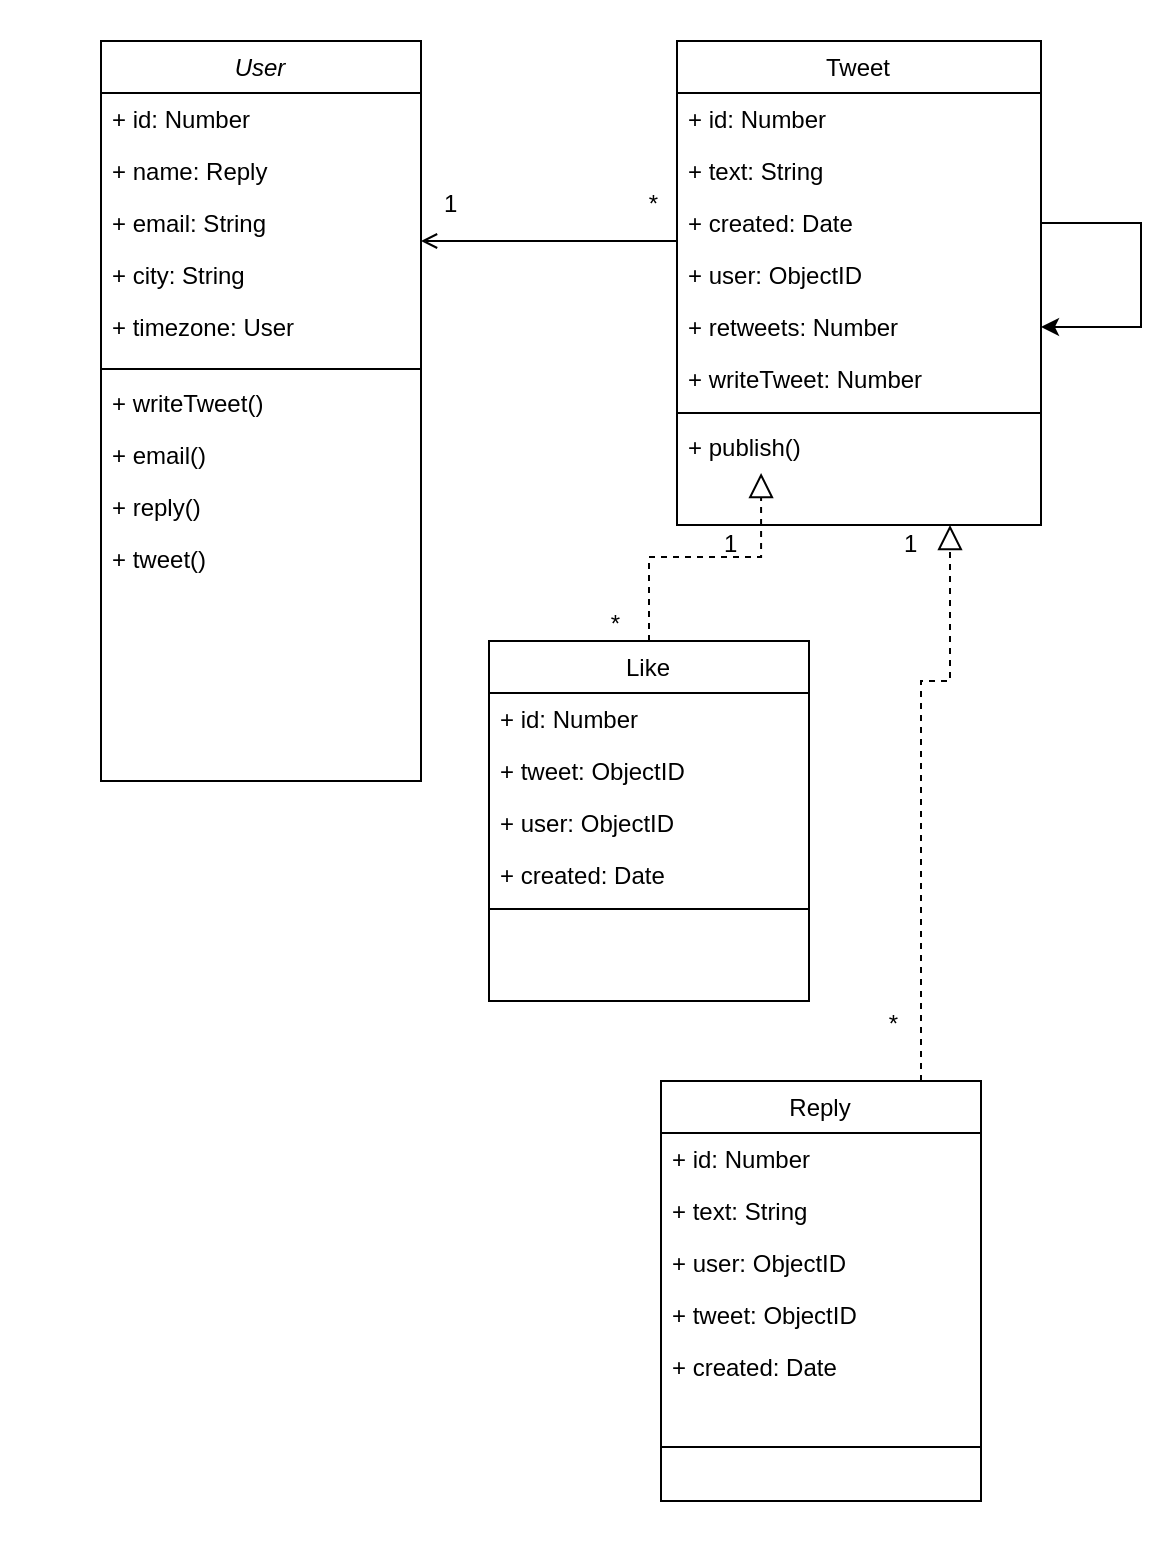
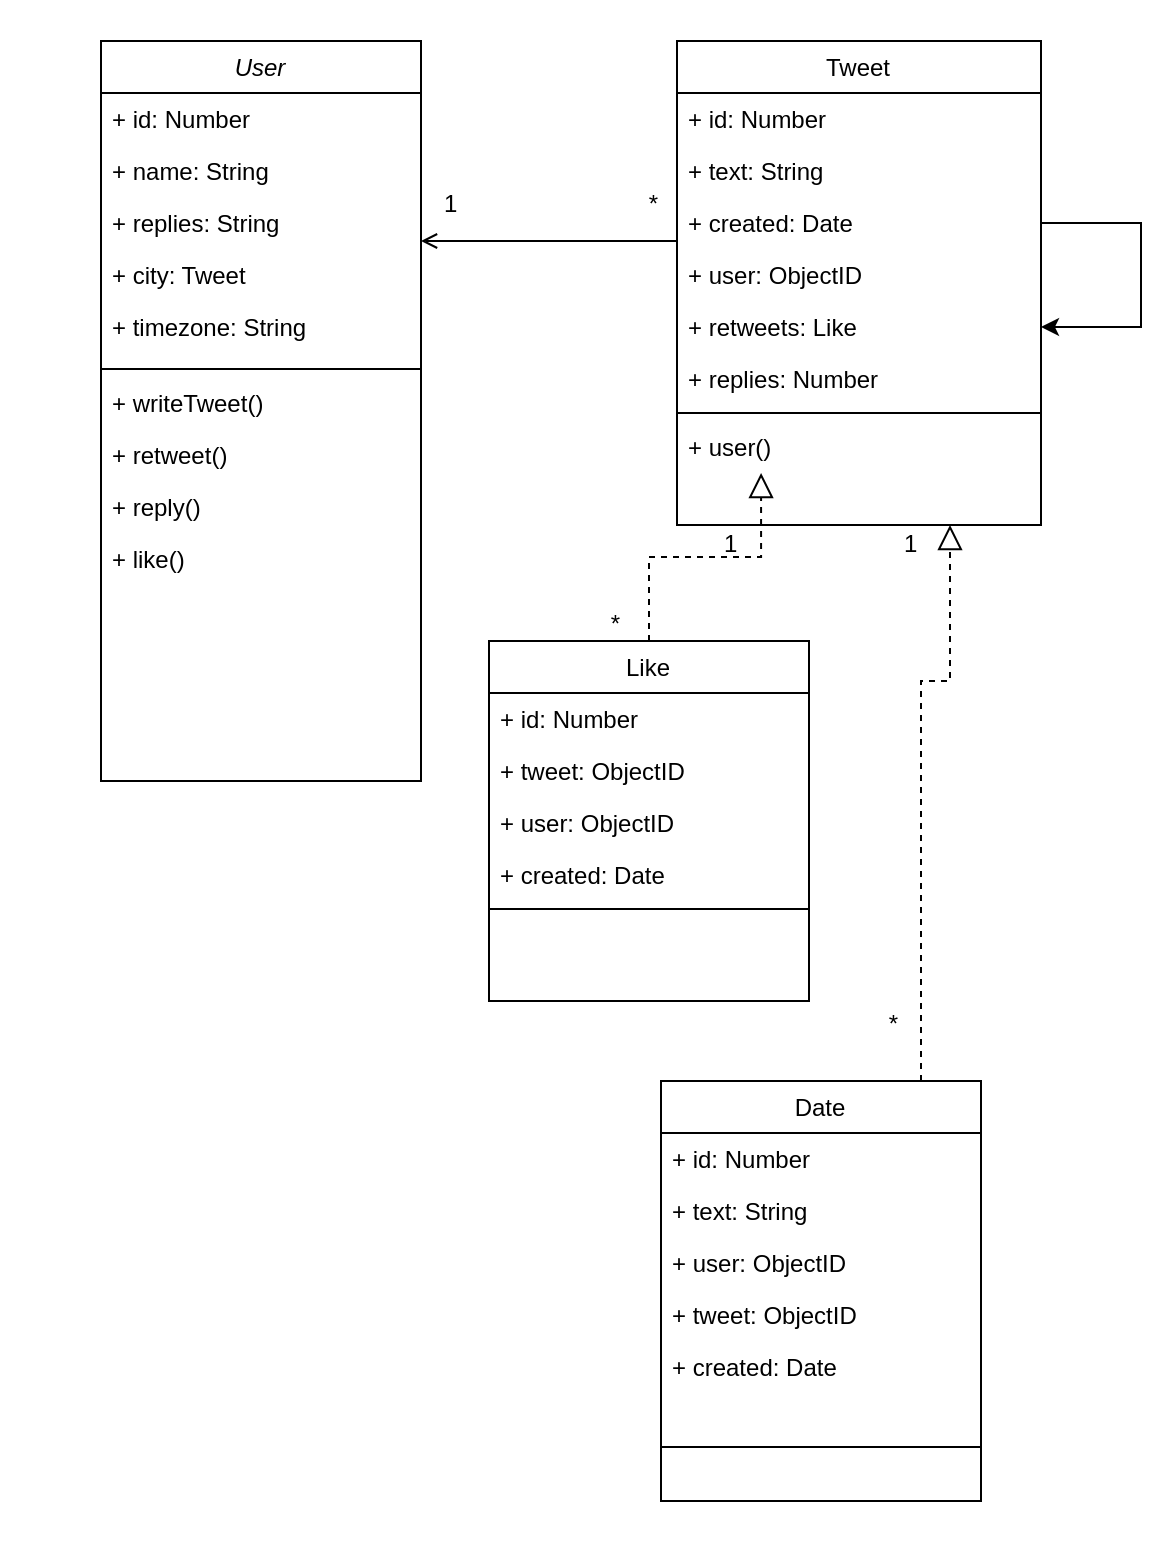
- <mxCell id="4" value="+ name: Reply" style="text;align=left;verticalAlign=top;spacingLeft=4;spacingRight=4;overflow=hidden;rotatable=0;points=[[0,0.5],[1,0.5]];portConstraint=eastwest;rounded=0;shadow=0;html=0;" parent="2" vertex="1"><mxGeometry y="52" width="160" height="26" as="geometry" /></mxCell>
+ <mxCell id="4" value="+ name: String" style="text;align=left;verticalAlign=top;spacingLeft=4;spacingRight=4;overflow=hidden;rotatable=0;points=[[0,0.5],[1,0.5]];portConstraint=eastwest;rounded=0;shadow=0;html=0;" parent="2" vertex="1"><mxGeometry y="52" width="160" height="26" as="geometry" /></mxCell>
- <mxCell id="5" value="+ email: String" style="text;align=left;verticalAlign=top;spacingLeft=4;spacingRight=4;overflow=hidden;rotatable=0;points=[[0,0.5],[1,0.5]];portConstraint=eastwest;rounded=0;shadow=0;html=0;" parent="2" vertex="1"><mxGeometry y="78" width="160" height="26" as="geometry" /></mxCell>
+ <mxCell id="5" value="+ replies: String" style="text;align=left;verticalAlign=top;spacingLeft=4;spacingRight=4;overflow=hidden;rotatable=0;points=[[0,0.5],[1,0.5]];portConstraint=eastwest;rounded=0;shadow=0;html=0;" parent="2" vertex="1"><mxGeometry y="78" width="160" height="26" as="geometry" /></mxCell>
- <mxCell id="6" value="+ city: String" style="text;align=left;verticalAlign=top;spacingLeft=4;spacingRight=4;overflow=hidden;rotatable=0;points=[[0,0.5],[1,0.5]];portConstraint=eastwest;rounded=0;shadow=0;html=0;" parent="2" vertex="1"><mxGeometry y="104" width="160" height="26" as="geometry" /></mxCell>
+ <mxCell id="6" value="+ city: Tweet" style="text;align=left;verticalAlign=top;spacingLeft=4;spacingRight=4;overflow=hidden;rotatable=0;points=[[0,0.5],[1,0.5]];portConstraint=eastwest;rounded=0;shadow=0;html=0;" parent="2" vertex="1"><mxGeometry y="104" width="160" height="26" as="geometry" /></mxCell>
- <mxCell id="7" value="+ timezone: User " style="text;align=left;verticalAlign=top;spacingLeft=4;spacingRight=4;overflow=hidden;rotatable=0;points=[[0,0.5],[1,0.5]];portConstraint=eastwest;" parent="2" vertex="1"><mxGeometry y="130" width="160" height="30" as="geometry" /></mxCell>
+ <mxCell id="7" value="+ timezone: String " style="text;align=left;verticalAlign=top;spacingLeft=4;spacingRight=4;overflow=hidden;rotatable=0;points=[[0,0.5],[1,0.5]];portConstraint=eastwest;" parent="2" vertex="1"><mxGeometry y="130" width="160" height="30" as="geometry" /></mxCell>
- <mxCell id="33" value="+ retweets: Number" style="text;align=left;verticalAlign=top;spacingLeft=4;spacingRight=4;overflow=hidden;rotatable=0;points=[[0,0.5],[1,0.5]];portConstraint=eastwest;rounded=0;shadow=0;html=0;" parent="28" vertex="1"><mxGeometry y="130" width="182" height="26" as="geometry" /></mxCell>
+ <mxCell id="33" value="+ retweets: Like" style="text;align=left;verticalAlign=top;spacingLeft=4;spacingRight=4;overflow=hidden;rotatable=0;points=[[0,0.5],[1,0.5]];portConstraint=eastwest;rounded=0;shadow=0;html=0;" parent="28" vertex="1"><mxGeometry y="130" width="182" height="26" as="geometry" /></mxCell>
- <mxCell id="34" value="+ writeTweet: Number" style="text;align=left;verticalAlign=top;spacingLeft=4;spacingRight=4;overflow=hidden;rotatable=0;points=[[0,0.5],[1,0.5]];portConstraint=eastwest;rounded=0;shadow=0;html=0;" parent="28" vertex="1"><mxGeometry y="156" width="182" height="26" as="geometry" /></mxCell>
+ <mxCell id="34" value="+ replies: Number" style="text;align=left;verticalAlign=top;spacingLeft=4;spacingRight=4;overflow=hidden;rotatable=0;points=[[0,0.5],[1,0.5]];portConstraint=eastwest;rounded=0;shadow=0;html=0;" parent="28" vertex="1"><mxGeometry y="156" width="182" height="26" as="geometry" /></mxCell>
- <mxCell id="36" value="+ publish()" style="text;align=left;verticalAlign=top;spacingLeft=4;spacingRight=4;overflow=hidden;rotatable=0;points=[[0,0.5],[1,0.5]];portConstraint=eastwest;" parent="28" vertex="1"><mxGeometry y="190" width="182" height="26" as="geometry" /></mxCell>
+ <mxCell id="36" value="+ user()" style="text;align=left;verticalAlign=top;spacingLeft=4;spacingRight=4;overflow=hidden;rotatable=0;points=[[0,0.5],[1,0.5]];portConstraint=eastwest;" parent="28" vertex="1"><mxGeometry y="190" width="182" height="26" as="geometry" /></mxCell>
- <mxCell id="10" value="+ email()" style="text;align=left;verticalAlign=top;spacingLeft=4;spacingRight=4;overflow=hidden;rotatable=0;points=[[0,0.5],[1,0.5]];portConstraint=eastwest;" parent="2" vertex="1"><mxGeometry y="194" width="160" height="26" as="geometry" /></mxCell>
+ <mxCell id="10" value="+ retweet()" style="text;align=left;verticalAlign=top;spacingLeft=4;spacingRight=4;overflow=hidden;rotatable=0;points=[[0,0.5],[1,0.5]];portConstraint=eastwest;" parent="2" vertex="1"><mxGeometry y="194" width="160" height="26" as="geometry" /></mxCell>
- <mxCell id="12" value="+ tweet()" style="text;align=left;verticalAlign=top;spacingLeft=4;spacingRight=4;overflow=hidden;rotatable=0;points=[[0,0.5],[1,0.5]];portConstraint=eastwest;" parent="2" vertex="1"><mxGeometry y="246" width="160" height="26" as="geometry" /></mxCell>
+ <mxCell id="12" value="+ like()" style="text;align=left;verticalAlign=top;spacingLeft=4;spacingRight=4;overflow=hidden;rotatable=0;points=[[0,0.5],[1,0.5]];portConstraint=eastwest;" parent="2" vertex="1"><mxGeometry y="246" width="160" height="26" as="geometry" /></mxCell>
- <mxCell id="13" value="Reply" style="swimlane;fontStyle=0;align=center;verticalAlign=top;childLayout=stackLayout;horizontal=1;startSize=26;horizontalStack=0;resizeParent=1;resizeLast=0;collapsible=1;marginBottom=0;rounded=0;shadow=0;strokeWidth=1;" parent="1" vertex="1"><mxGeometry x="330" y="540" width="160" height="210" as="geometry"><mxRectangle x="130" y="380" width="160" height="26" as="alternateBounds" /></mxGeometry></mxCell>
+ <mxCell id="13" value="Date" style="swimlane;fontStyle=0;align=center;verticalAlign=top;childLayout=stackLayout;horizontal=1;startSize=26;horizontalStack=0;resizeParent=1;resizeLast=0;collapsible=1;marginBottom=0;rounded=0;shadow=0;strokeWidth=1;" parent="1" vertex="1"><mxGeometry x="330" y="540" width="160" height="210" as="geometry"><mxRectangle x="130" y="380" width="160" height="26" as="alternateBounds" /></mxGeometry></mxCell>
